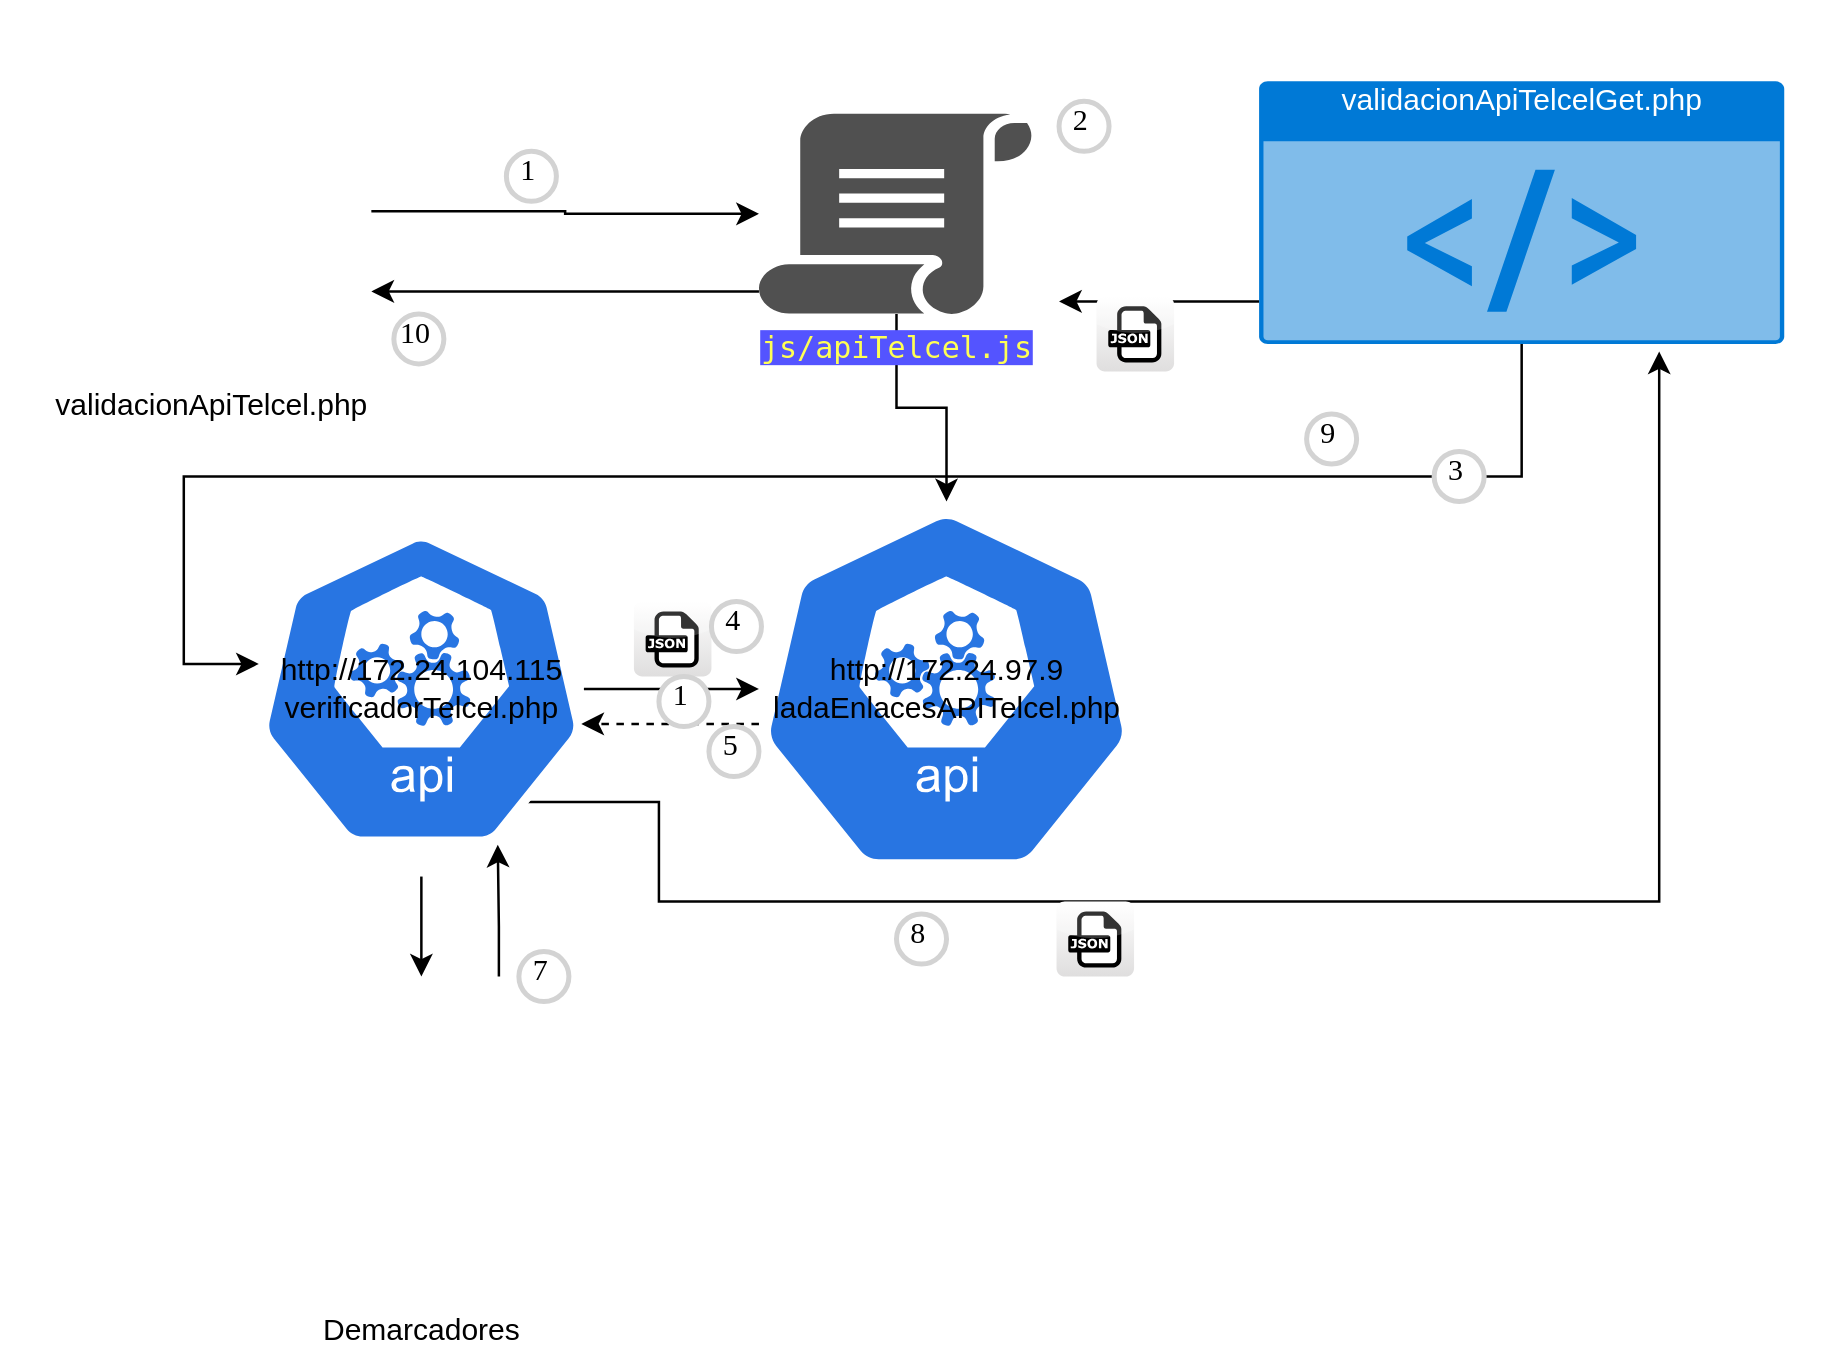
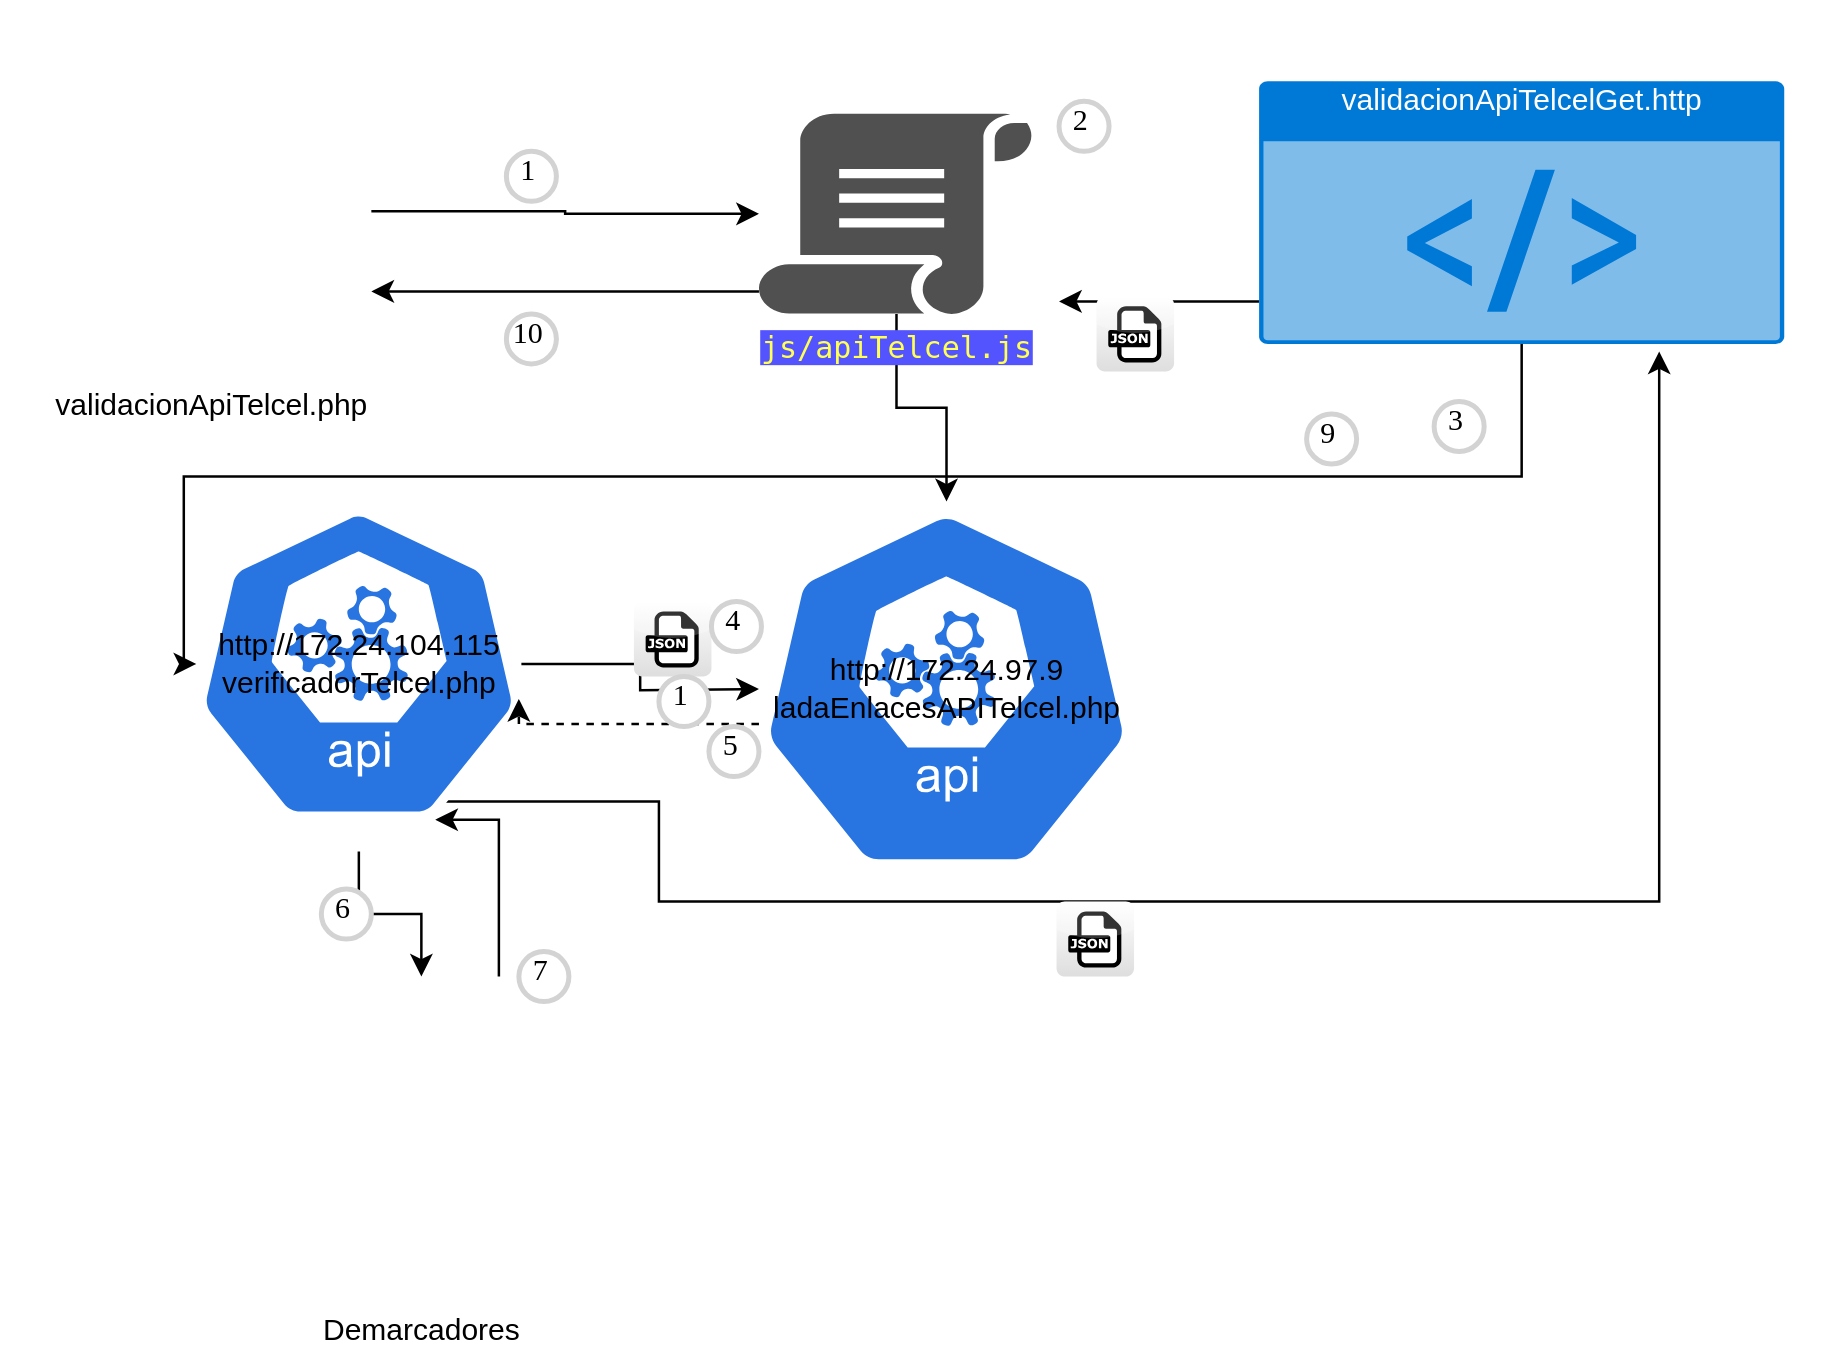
- <mxCell id="5" value="validacionApiTelcelGet.php" style="html=1;strokeColor=none;fillColor=#0079D6;labelPosition=center;verticalLabelPosition=middle;verticalAlign=top;align=center;fontSize=12;outlineConnect=0;spacingTop=-6;fontColor=#FFFFFF;shape=mxgraph.sitemap.script;" vertex="1" parent="1"><mxGeometry x="503" y="32" width="210" height="105" as="geometry" /></mxCell>
+ <mxCell id="5" value="validacionApiTelcelGet.http" style="html=1;strokeColor=none;fillColor=#0079D6;labelPosition=center;verticalLabelPosition=middle;verticalAlign=top;align=center;fontSize=12;outlineConnect=0;spacingTop=-6;fontColor=#FFFFFF;shape=mxgraph.sitemap.script;" vertex="1" parent="1"><mxGeometry x="503" y="32" width="210" height="105" as="geometry" /></mxCell>
- <mxCell id="32" value="10" style="ellipse;whiteSpace=wrap;html=1;aspect=fixed;strokeWidth=2;fontFamily=Tahoma;spacingBottom=4;spacingRight=2;strokeColor=#d3d3d3;" vertex="1" parent="1"><mxGeometry x="157" y="125" width="20" height="20" as="geometry" /></mxCell>
+ <mxCell id="32" value="10" style="ellipse;whiteSpace=wrap;html=1;aspect=fixed;strokeWidth=2;fontFamily=Tahoma;spacingBottom=4;spacingRight=2;strokeColor=#d3d3d3;" vertex="1" parent="1"><mxGeometry x="202" y="125" width="20" height="20" as="geometry" /></mxCell>
- <mxCell id="24" value="3" style="ellipse;whiteSpace=wrap;html=1;aspect=fixed;strokeWidth=2;fontFamily=Tahoma;spacingBottom=4;spacingRight=2;strokeColor=#d3d3d3;" vertex="1" parent="1"><mxGeometry x="573" y="180" width="20" height="20" as="geometry" /></mxCell>
+ <mxCell id="24" value="3" style="ellipse;whiteSpace=wrap;html=1;aspect=fixed;strokeWidth=2;fontFamily=Tahoma;spacingBottom=4;spacingRight=2;strokeColor=#d3d3d3;" vertex="1" parent="1"><mxGeometry x="573" y="160" width="20" height="20" as="geometry" /></mxCell>
- <mxCell id="12" value="&lt;div&gt;http://172.24.104.115&lt;br&gt;verificadorTelcel.php&lt;/div&gt;" style="html=1;dashed=0;whitespace=wrap;fillColor=#2875E2;strokeColor=#ffffff;points=[[0.005,0.63,0],[0.1,0.2,0],[0.9,0.2,0],[0.5,0,0],[0.995,0.63,0],[0.72,0.99,0],[0.5,1,0],[0.28,0.99,0]];shape=mxgraph.kubernetes.icon;prIcon=api" vertex="1" parent="1"><mxGeometry x="103" y="200" width="130" height="150" as="geometry" /></mxCell>
+ <mxCell id="12" value="&lt;div&gt;http://172.24.104.115&lt;br&gt;verificadorTelcel.php&lt;/div&gt;" style="html=1;dashed=0;whitespace=wrap;fillColor=#2875E2;strokeColor=#ffffff;points=[[0.005,0.63,0],[0.1,0.2,0],[0.9,0.2,0],[0.5,0,0],[0.995,0.63,0],[0.72,0.99,0],[0.5,1,0],[0.28,0.99,0]];shape=mxgraph.kubernetes.icon;prIcon=api" vertex="1" parent="1"><mxGeometry x="78" y="190" width="130" height="150" as="geometry" /></mxCell>
+ <mxCell id="27" value="6" style="ellipse;whiteSpace=wrap;html=1;aspect=fixed;strokeWidth=2;fontFamily=Tahoma;spacingBottom=4;spacingRight=2;strokeColor=#d3d3d3;" vertex="1" parent="1"><mxGeometry x="128" y="355" width="20" height="20" as="geometry" /></mxCell>
- <mxCell id="29" value="8" style="ellipse;whiteSpace=wrap;html=1;aspect=fixed;strokeWidth=2;fontFamily=Tahoma;spacingBottom=4;spacingRight=2;strokeColor=#d3d3d3;" vertex="1" parent="1"><mxGeometry x="358" y="365" width="20" height="20" as="geometry" /></mxCell>
